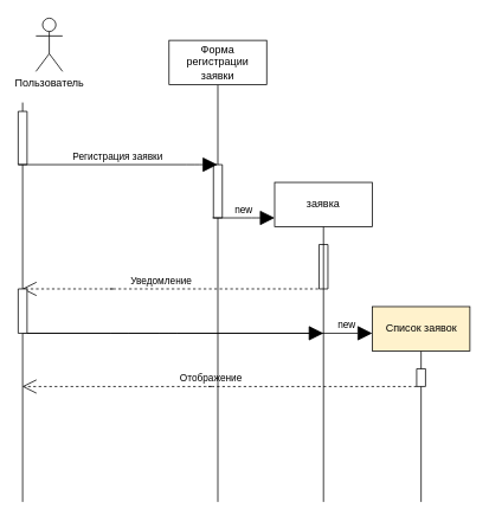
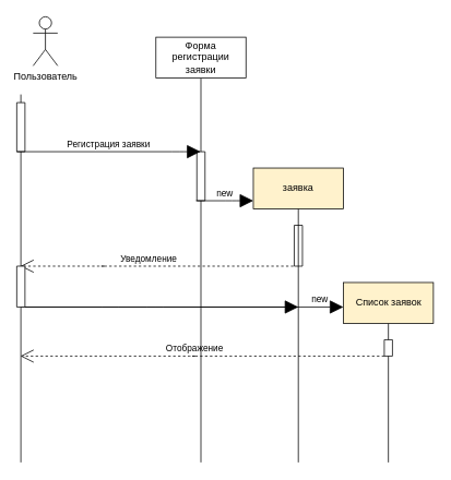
- <mxCell id="15" value="заявка" style="html=1;hachureGap=4;pointerEvents=0;strokeWidth=1;whiteSpace=wrap;" vertex="1" parent="1"><mxGeometry x="309" y="205" width="110" height="50" as="geometry" /></mxCell>
+ <mxCell id="15" value="заявка" style="html=1;hachureGap=4;pointerEvents=0;strokeWidth=1;whiteSpace=wrap;fillColor=#fff2cc;" vertex="1" parent="1"><mxGeometry x="309" y="205" width="110" height="50" as="geometry" /></mxCell>
